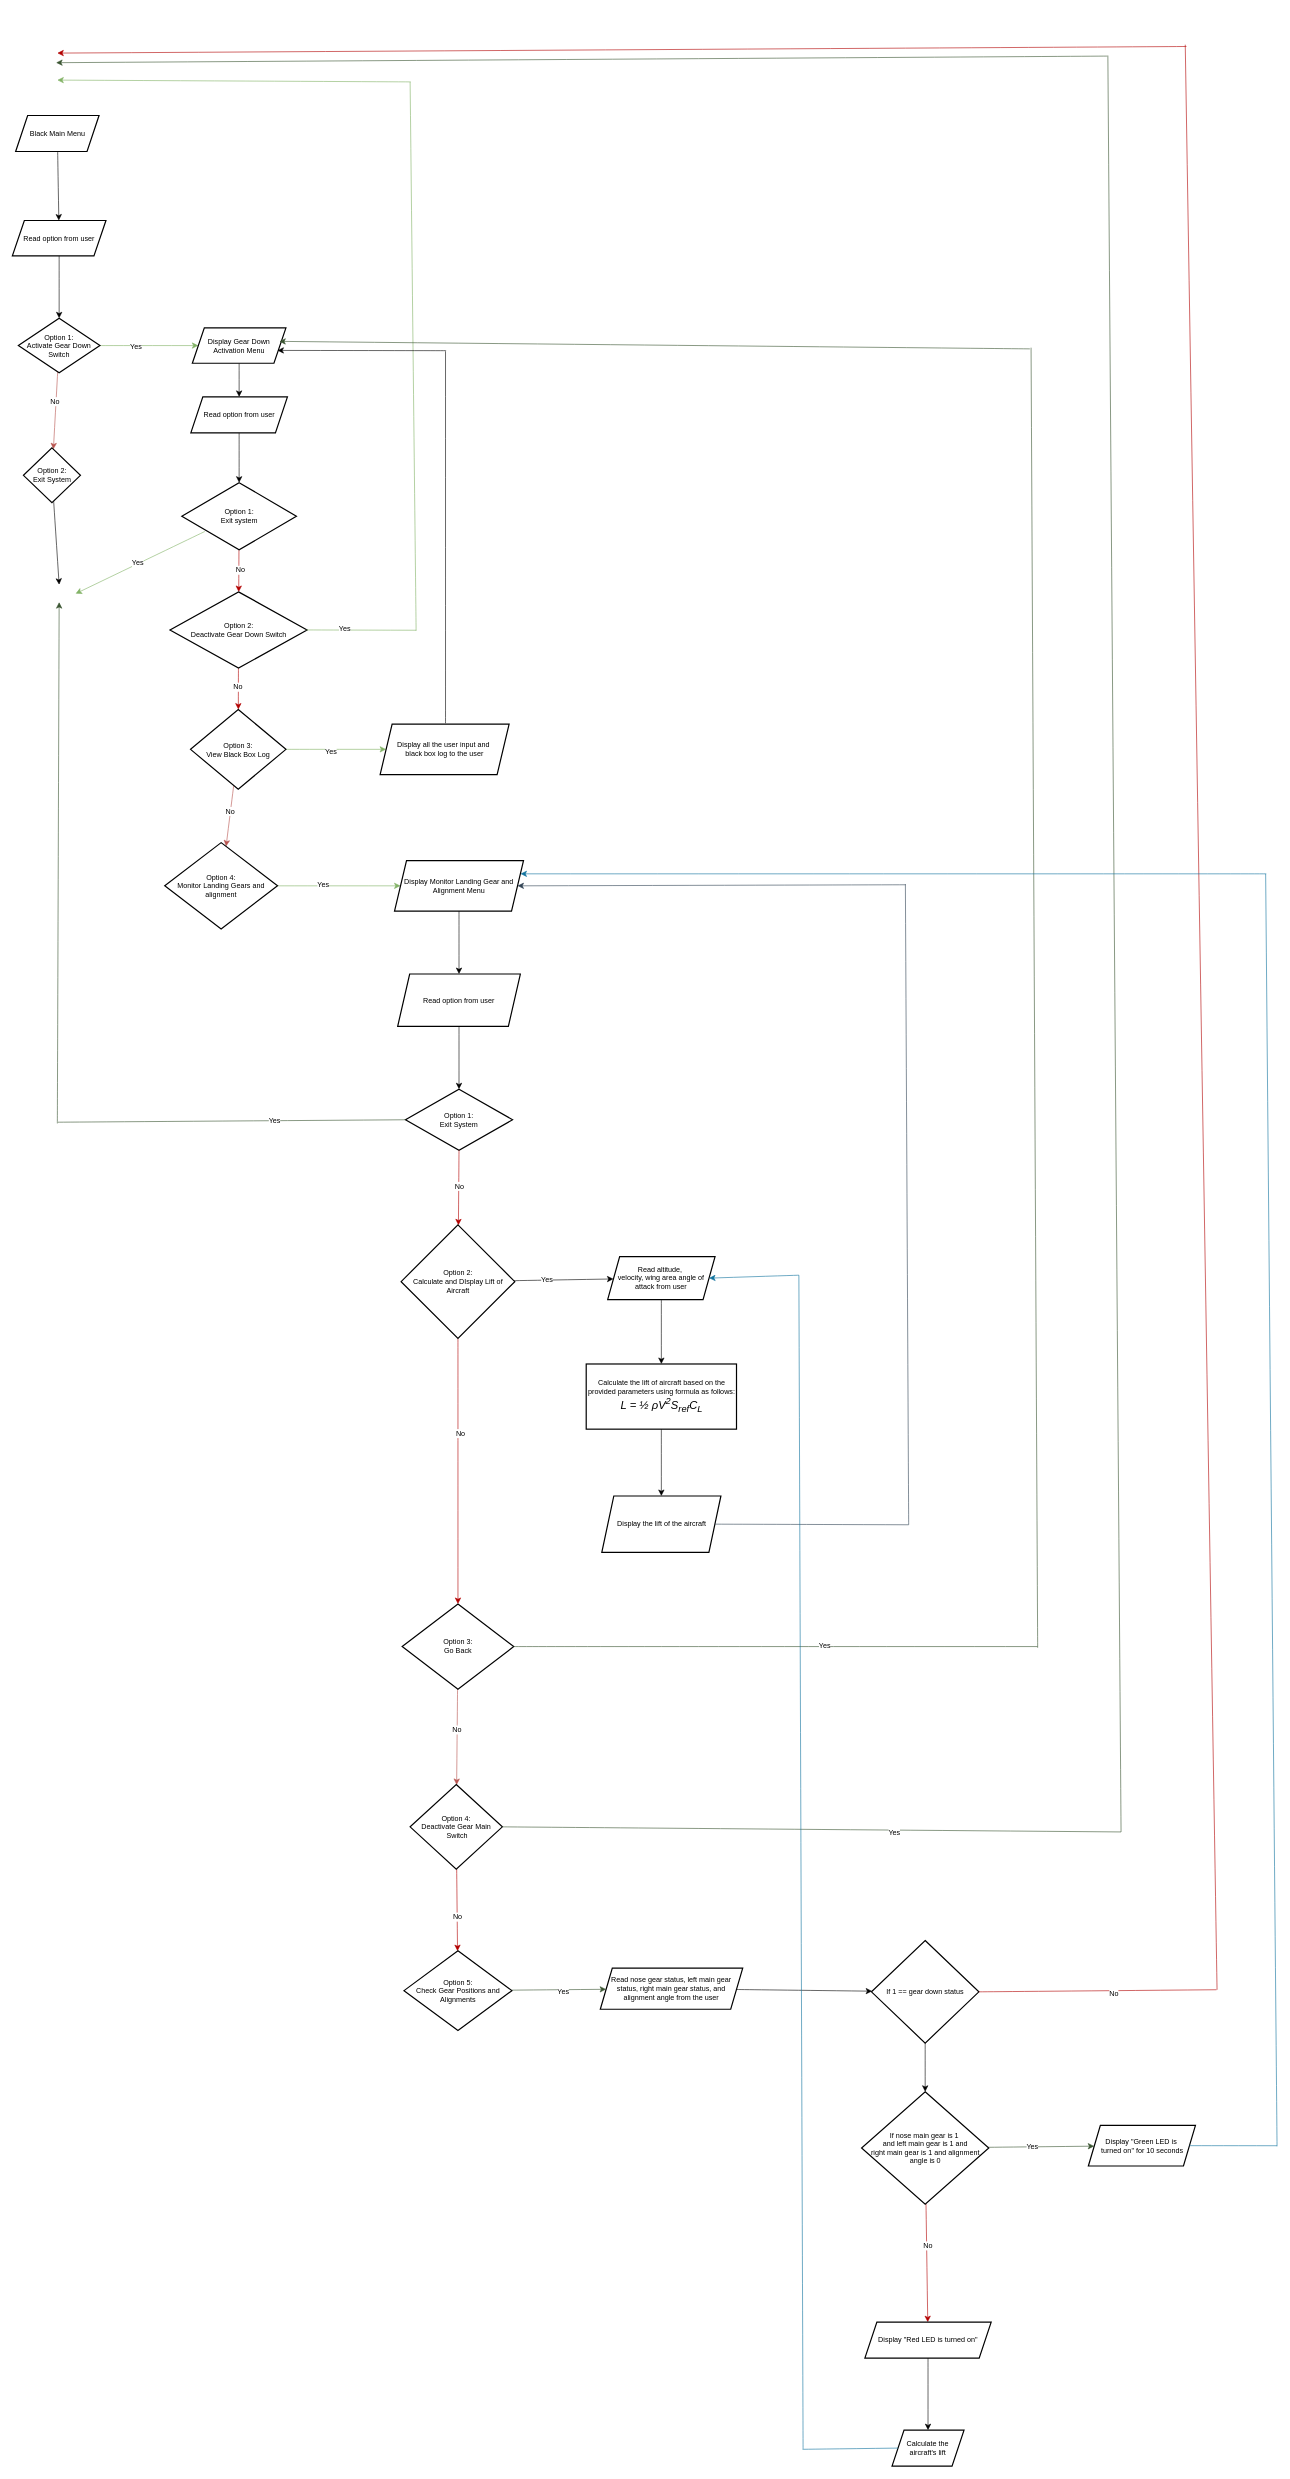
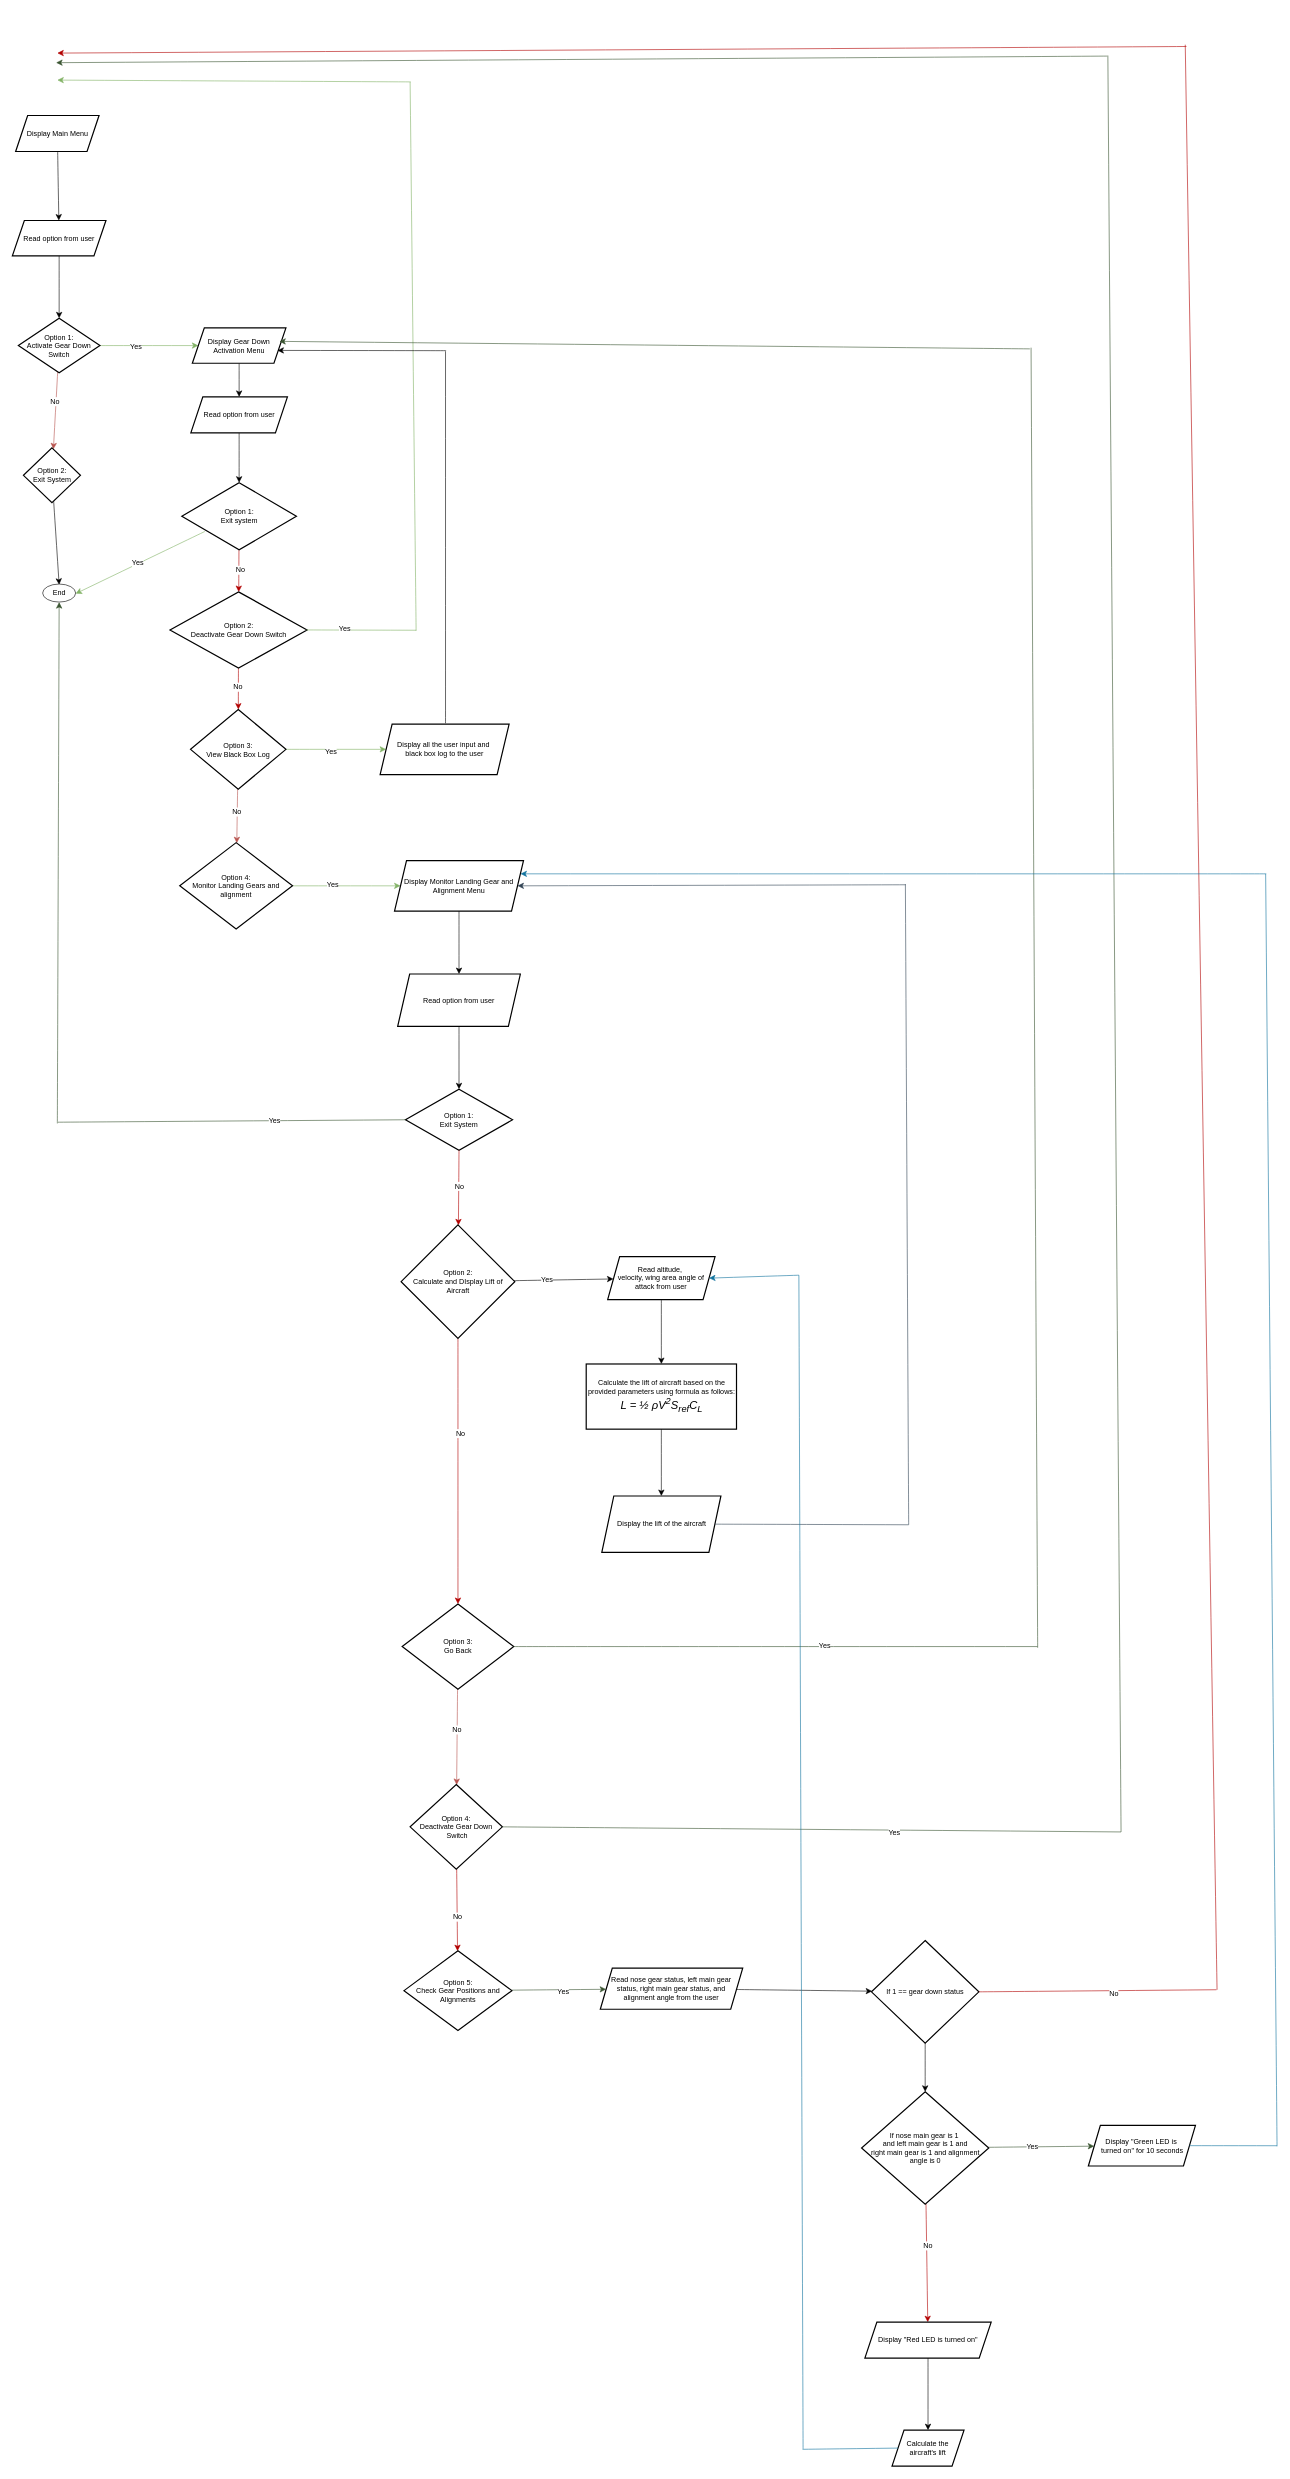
- <mxCell id="4" value="Black Main Menu" style="shape=parallelogram;perimeter=parallelogramPerimeter;whiteSpace=wrap;html=1;fixedSize=1;strokeWidth=2;container=0;" vertex="1" parent="2"><mxGeometry x="5.5" y="172" width="139" height="60" as="geometry" /></mxCell>
+ <mxCell id="4" value="Display Main Menu" style="shape=parallelogram;perimeter=parallelogramPerimeter;whiteSpace=wrap;html=1;fixedSize=1;strokeWidth=2;container=0;" vertex="1" parent="2"><mxGeometry x="5.5" y="172" width="139" height="60" as="geometry" /></mxCell>
+ <mxCell id="104" value="End" style="ellipse;whiteSpace=wrap;html=1;" vertex="1" parent="2"><mxGeometry x="50.5" y="953" width="55" height="30" as="geometry" /></mxCell>
- <mxCell id="31" value="Option 4:&lt;div&gt;Monitor Landing Gears and alignment&lt;/div&gt;" style="rhombus;whiteSpace=wrap;html=1;strokeWidth=2;container=0;" vertex="1" parent="2"><mxGeometry x="254" y="1384" width="188" height="144" as="geometry" /></mxCell>
+ <mxCell id="31" value="Option 4:&lt;div&gt;Monitor Landing Gears and alignment&lt;/div&gt;" style="rhombus;whiteSpace=wrap;html=1;strokeWidth=2;container=0;" vertex="1" parent="2"><mxGeometry x="279" y="1384" width="188" height="144" as="geometry" /></mxCell>
- <mxCell id="47" value="Option 4:&lt;div&gt;&lt;div&gt;Deactivate Gear Main&lt;/div&gt;&lt;div&gt;&amp;nbsp;Switch&lt;/div&gt;&lt;/div&gt;" style="rhombus;whiteSpace=wrap;html=1;strokeWidth=2;container=0;" vertex="1" parent="2"><mxGeometry x="663" y="2954" width="153.75" height="141" as="geometry" /></mxCell>
+ <mxCell id="47" value="Option 4:&lt;div&gt;&lt;div&gt;Deactivate Gear Down&lt;/div&gt;&lt;div&gt;&amp;nbsp;Switch&lt;/div&gt;&lt;/div&gt;" style="rhombus;whiteSpace=wrap;html=1;strokeWidth=2;container=0;" vertex="1" parent="2"><mxGeometry x="663" y="2954" width="153.75" height="141" as="geometry" /></mxCell>
